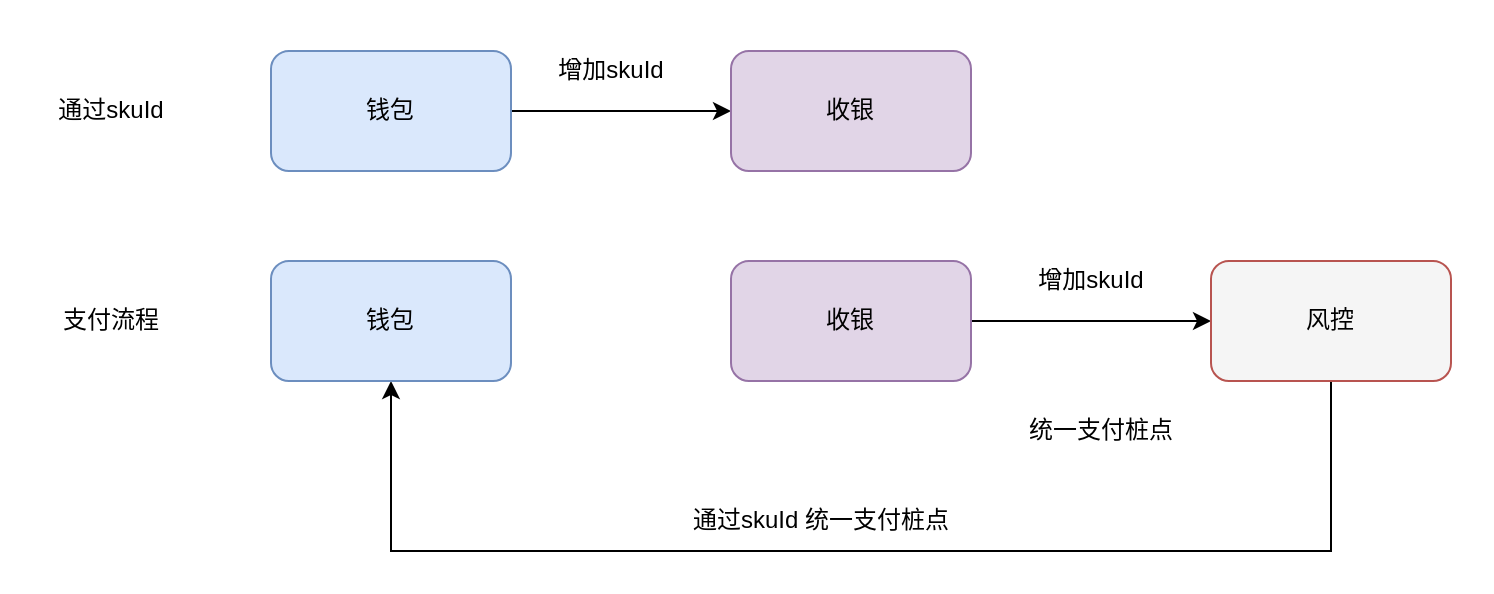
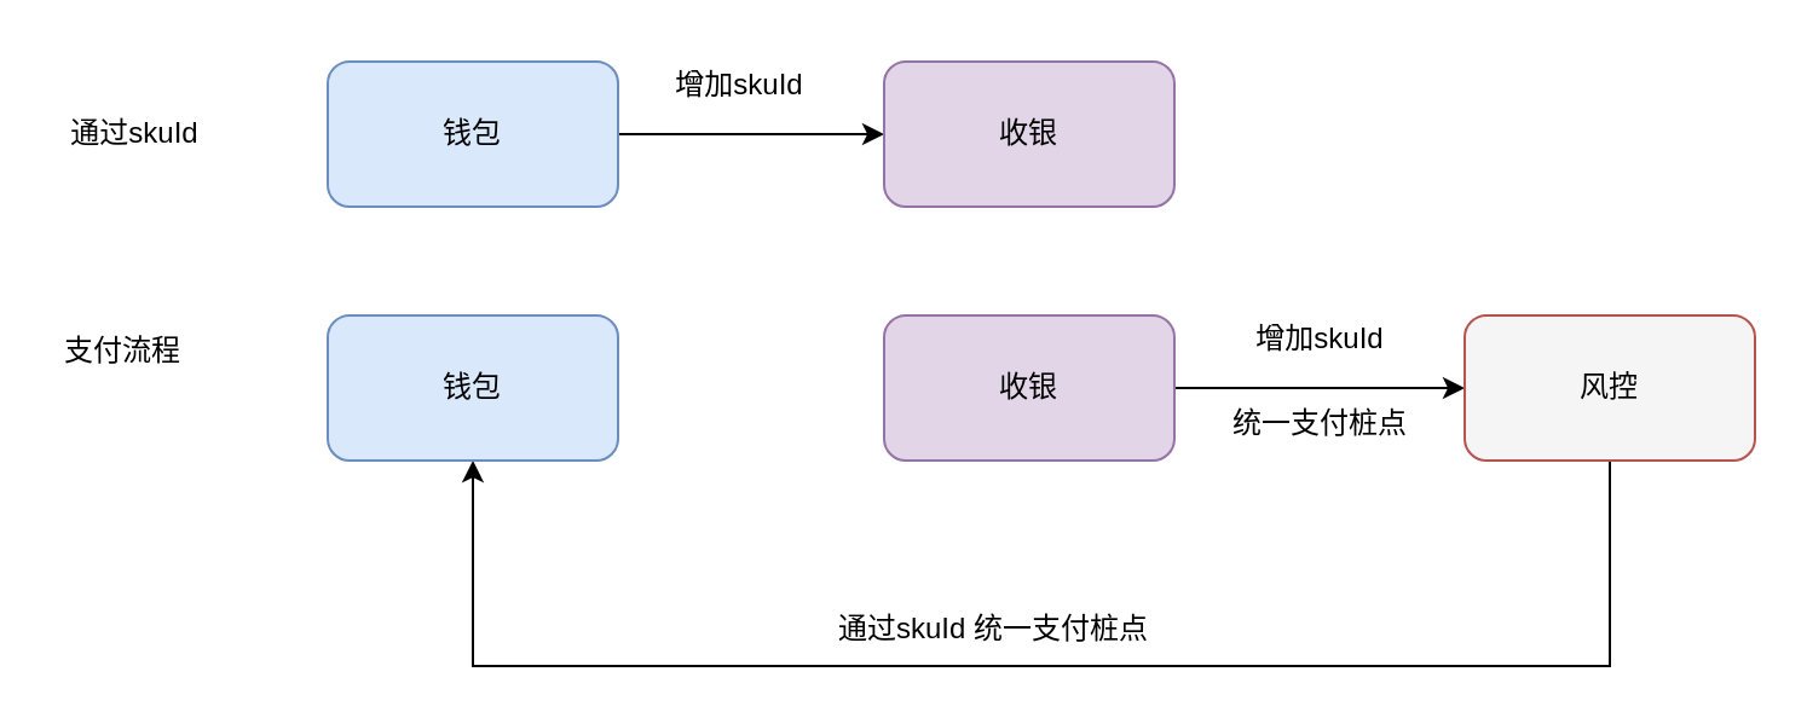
- <mxCell id="7" value="支付流程" style="text;html=1;align=center;verticalAlign=middle;resizable=0;points=[];autosize=1;strokeColor=none;fillColor=none;" vertex="1" parent="1"><mxGeometry x="20" y="145" width="70" height="30" as="geometry" /></mxCell>
+ <mxCell id="7" value="支付流程" style="text;html=1;align=center;verticalAlign=middle;resizable=0;points=[];autosize=1;strokeColor=none;fillColor=none;" vertex="1" parent="1"><mxGeometry x="15" y="130" width="70" height="30" as="geometry" /></mxCell>
- <mxCell id="13" value="统一支付桩点" style="text;html=1;align=center;verticalAlign=middle;resizable=0;points=[];autosize=1;strokeColor=none;fillColor=none;" vertex="1" parent="1"><mxGeometry x="500" y="200" width="100" height="30" as="geometry" /></mxCell>
+ <mxCell id="13" value="统一支付桩点" style="text;html=1;align=center;verticalAlign=middle;resizable=0;points=[];autosize=1;strokeColor=none;fillColor=none;" vertex="1" parent="1"><mxGeometry x="495" y="160" width="100" height="30" as="geometry" /></mxCell>
